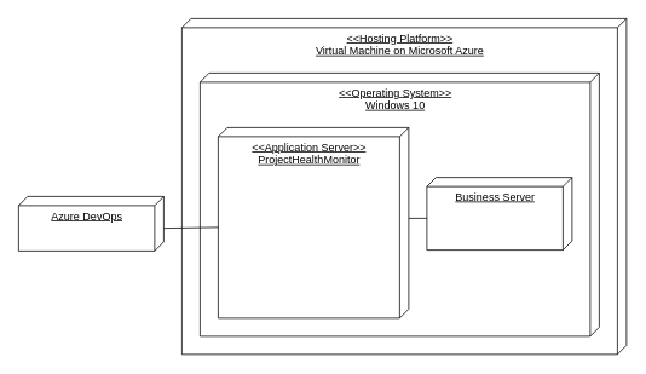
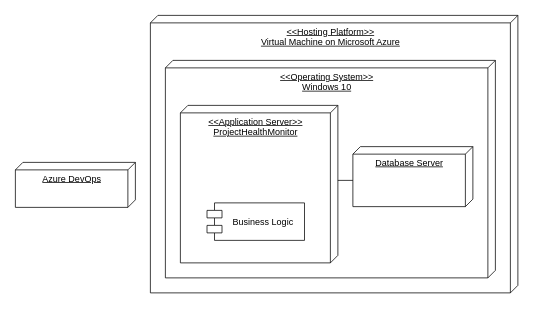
- <mxCell id="6" value="Business Server" style="verticalAlign=top;align=center;spacingTop=8;spacingLeft=2;spacingRight=12;shape=cube;size=10;direction=south;fontStyle=4;html=1;" vertex="1" parent="1"><mxGeometry x="470" y="195" width="160" height="80" as="geometry" /></mxCell>
+ <mxCell id="6" value="Database Server" style="verticalAlign=top;align=center;spacingTop=8;spacingLeft=2;spacingRight=12;shape=cube;size=10;direction=south;fontStyle=4;html=1;" vertex="1" parent="1"><mxGeometry x="470" y="195" width="160" height="80" as="geometry" /></mxCell>
- <mxCell id="9" value="" style="endArrow=none;html=1;entryX=0;entryY=0;entryDx=110;entryDy=210;entryPerimeter=0;exitX=0;exitY=0;exitDx=35;exitDy=0;exitPerimeter=0;" edge="1" parent="1" source="8" target="4"><mxGeometry width="50" height="50" relative="1" as="geometry"><mxPoint x="80" y="180" as="sourcePoint" /><mxPoint x="130" y="130" as="targetPoint" /></mxGeometry></mxCell>
+ <mxCell id="5" value="Business Logic" style="shape=module;align=left;spacingLeft=20;align=center;verticalAlign=middle;" vertex="1" parent="1"><mxGeometry x="275.5" y="270" width="130" height="50" as="geometry" /></mxCell>
